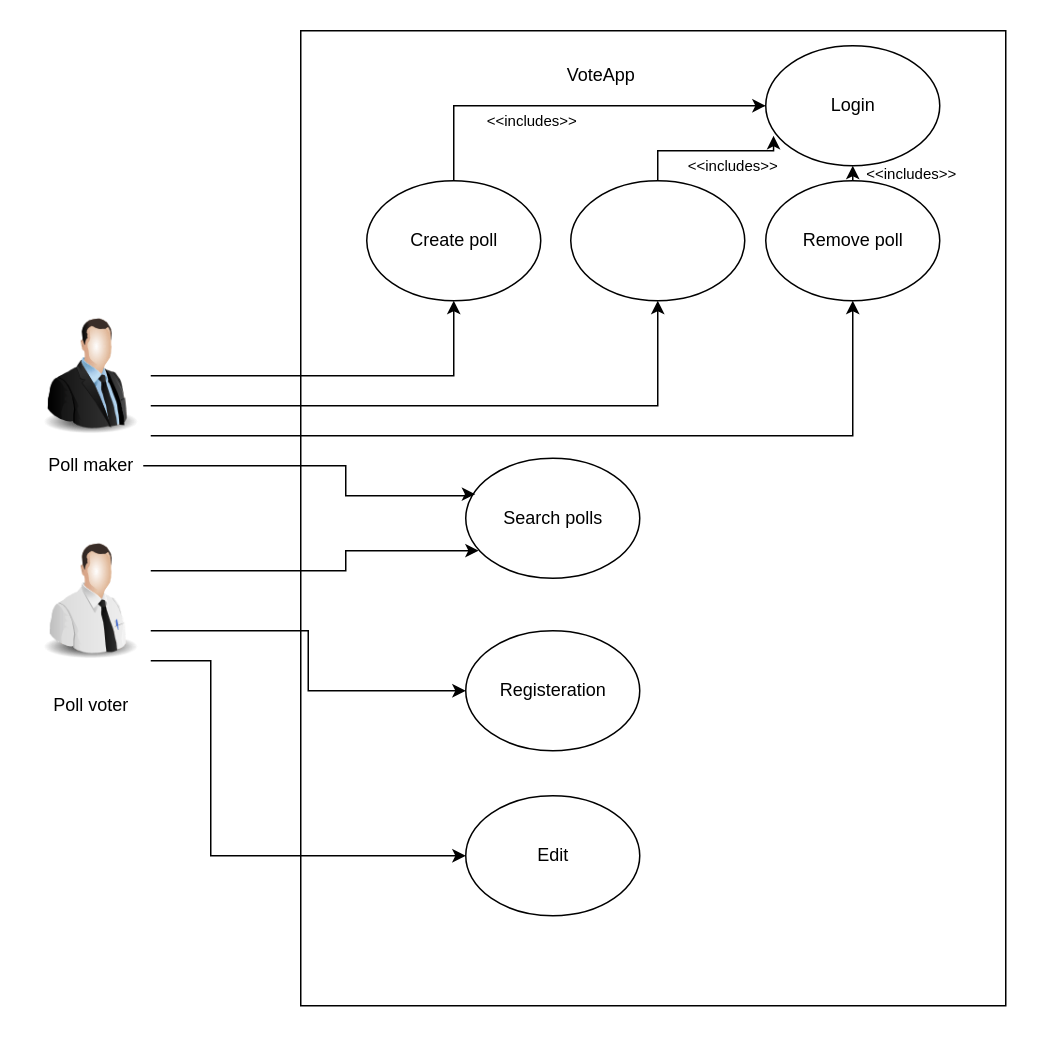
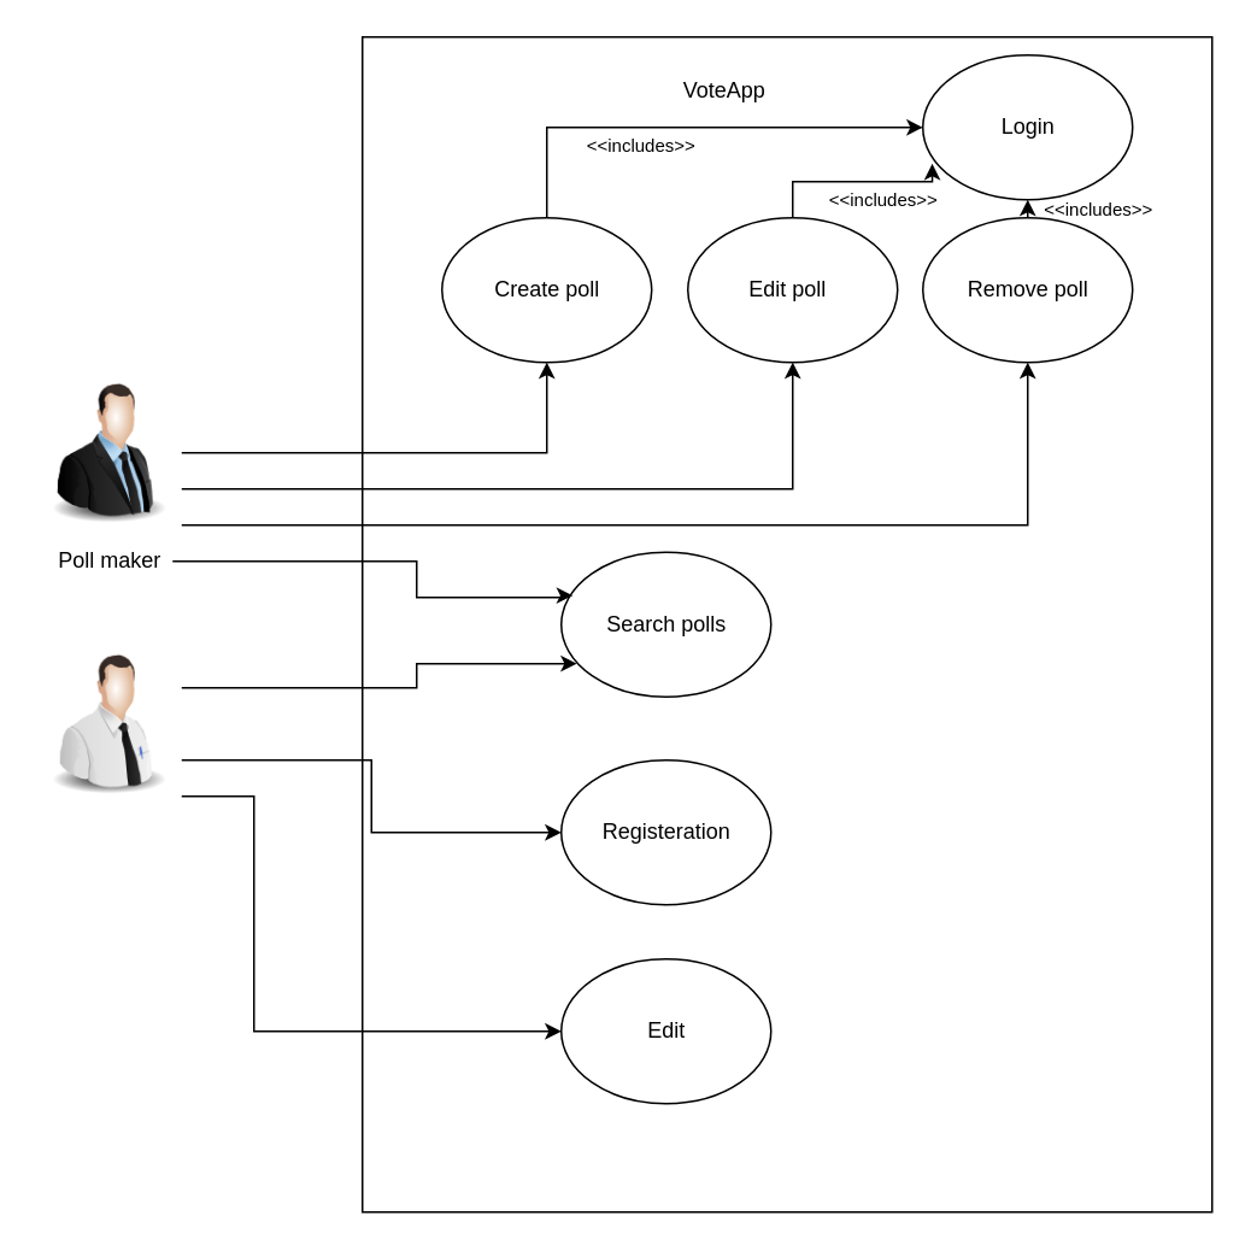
+ <mxCell id="15" value="Edit poll" style="text;html=1;resizable=0;autosize=1;align=center;verticalAlign=middle;points=[];fillColor=none;strokeColor=none;rounded=0;" vertex="1" parent="1"><mxGeometry x="405" y="150" width="60" height="20" as="geometry" /></mxCell>
- <mxCell id="5" value="Poll voter" style="text;html=1;resizable=0;autosize=1;align=center;verticalAlign=middle;points=[];fillColor=none;strokeColor=none;rounded=0;" vertex="1" parent="1"><mxGeometry x="25" y="460" width="70" height="20" as="geometry" /></mxCell>
